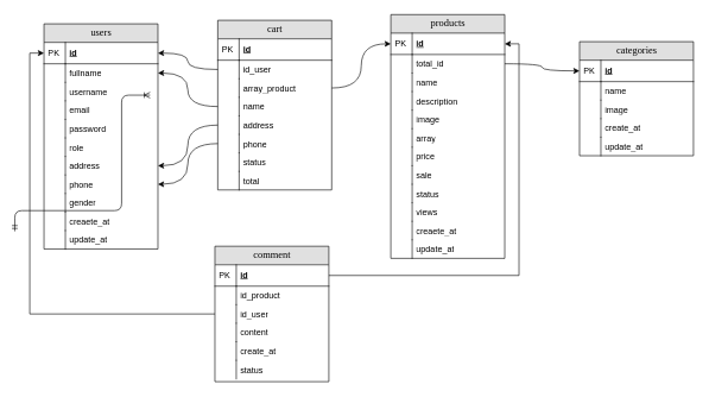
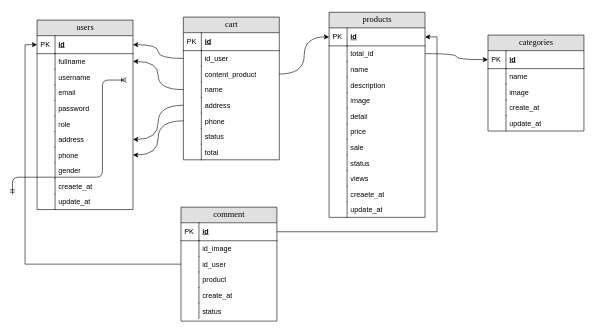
- <mxCell id="80" value="array_product" style="shape=partialRectangle;top=0;left=0;right=0;bottom=0;html=1;align=left;verticalAlign=top;fillColor=none;spacingLeft=34;spacingRight=4;whiteSpace=wrap;overflow=hidden;rotatable=0;points=[[0,0.5],[1,0.5]];portConstraint=eastwest;dropTarget=0;" vertex="1" parent="75"><mxGeometry y="82" width="160" height="26" as="geometry" /></mxCell>
+ <mxCell id="80" value="content_product" style="shape=partialRectangle;top=0;left=0;right=0;bottom=0;html=1;align=left;verticalAlign=top;fillColor=none;spacingLeft=34;spacingRight=4;whiteSpace=wrap;overflow=hidden;rotatable=0;points=[[0,0.5],[1,0.5]];portConstraint=eastwest;dropTarget=0;" vertex="1" parent="75"><mxGeometry y="82" width="160" height="26" as="geometry" /></mxCell>
- <mxCell id="37" value="array" style="shape=partialRectangle;top=0;left=0;right=0;bottom=0;html=1;align=left;verticalAlign=top;fillColor=none;spacingLeft=34;spacingRight=4;whiteSpace=wrap;overflow=hidden;rotatable=0;points=[[0,0.5],[1,0.5]];portConstraint=eastwest;dropTarget=0;" vertex="1" parent="26"><mxGeometry y="160" width="160" height="26" as="geometry" /></mxCell>
+ <mxCell id="37" value="detail" style="shape=partialRectangle;top=0;left=0;right=0;bottom=0;html=1;align=left;verticalAlign=top;fillColor=none;spacingLeft=34;spacingRight=4;whiteSpace=wrap;overflow=hidden;rotatable=0;points=[[0,0.5],[1,0.5]];portConstraint=eastwest;dropTarget=0;" vertex="1" parent="26"><mxGeometry y="160" width="160" height="26" as="geometry" /></mxCell>
- <mxCell id="54" value="id_product" style="shape=partialRectangle;top=0;left=0;right=0;bottom=0;html=1;align=left;verticalAlign=top;fillColor=none;spacingLeft=34;spacingRight=4;whiteSpace=wrap;overflow=hidden;rotatable=0;points=[[0,0.5],[1,0.5]];portConstraint=eastwest;dropTarget=0;" vertex="1" parent="51"><mxGeometry y="56" width="160" height="26" as="geometry" /></mxCell>
+ <mxCell id="54" value="id_image" style="shape=partialRectangle;top=0;left=0;right=0;bottom=0;html=1;align=left;verticalAlign=top;fillColor=none;spacingLeft=34;spacingRight=4;whiteSpace=wrap;overflow=hidden;rotatable=0;points=[[0,0.5],[1,0.5]];portConstraint=eastwest;dropTarget=0;" vertex="1" parent="51"><mxGeometry y="56" width="160" height="26" as="geometry" /></mxCell>
- <mxCell id="58" value="content" style="shape=partialRectangle;top=0;left=0;right=0;bottom=0;html=1;align=left;verticalAlign=top;fillColor=none;spacingLeft=34;spacingRight=4;whiteSpace=wrap;overflow=hidden;rotatable=0;points=[[0,0.5],[1,0.5]];portConstraint=eastwest;dropTarget=0;" vertex="1" parent="51"><mxGeometry y="108" width="160" height="26" as="geometry" /></mxCell>
+ <mxCell id="58" value="product" style="shape=partialRectangle;top=0;left=0;right=0;bottom=0;html=1;align=left;verticalAlign=top;fillColor=none;spacingLeft=34;spacingRight=4;whiteSpace=wrap;overflow=hidden;rotatable=0;points=[[0,0.5],[1,0.5]];portConstraint=eastwest;dropTarget=0;" vertex="1" parent="51"><mxGeometry y="108" width="160" height="26" as="geometry" /></mxCell>
